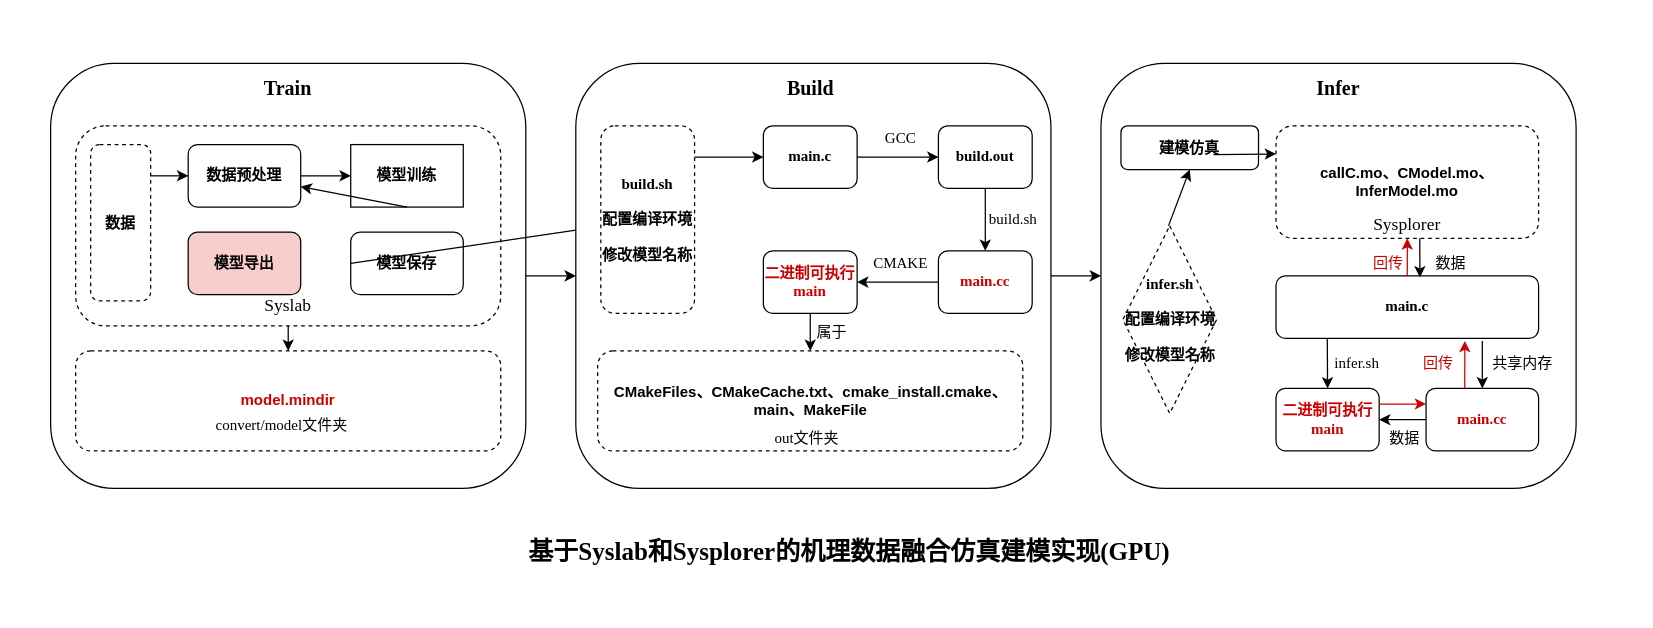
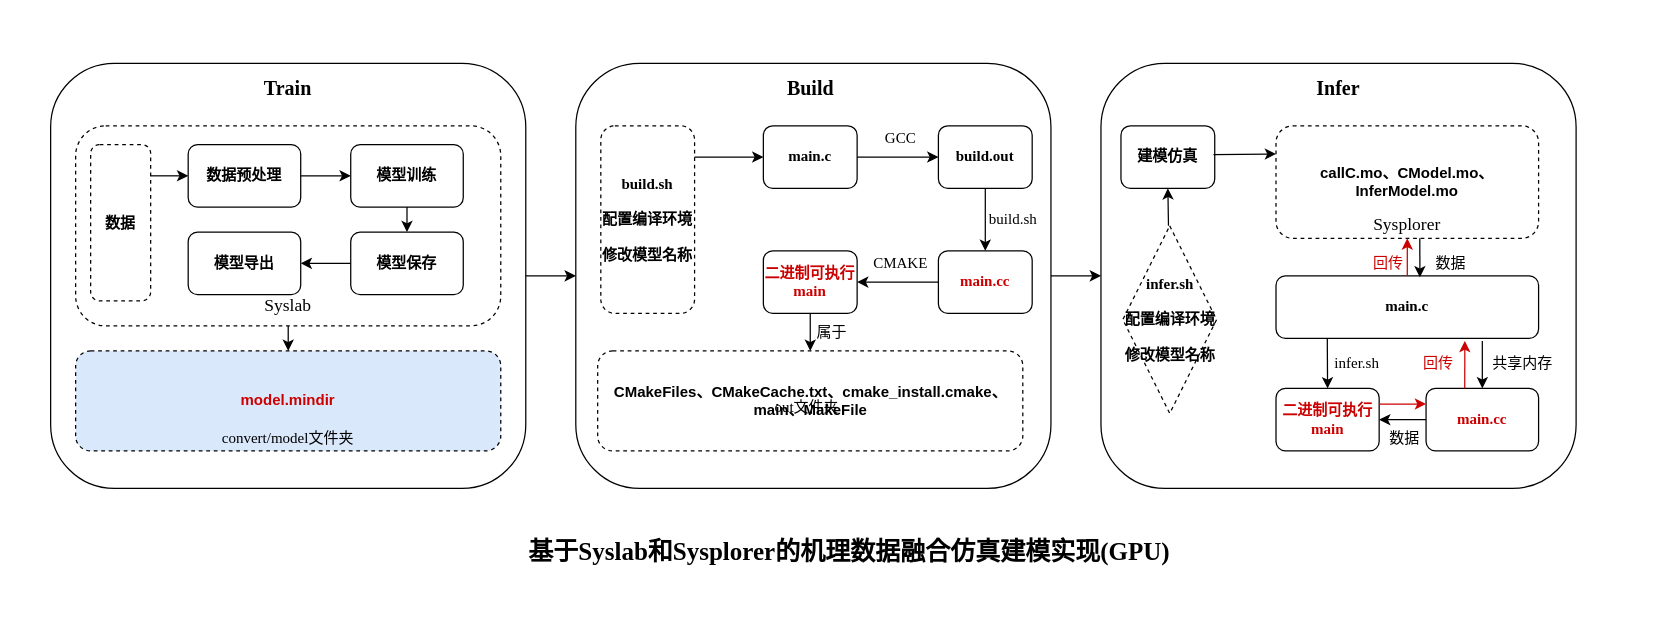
- <mxCell id="16" value="&lt;font face=&quot;Times New Roman&quot;&gt;&lt;b&gt;建模仿真&lt;/b&gt;&lt;/font&gt;" style="rounded=1;whiteSpace=wrap;html=1;" parent="4" vertex="1"><mxGeometry x="16" y="50" width="110" height="35" as="geometry" /></mxCell>
+ <mxCell id="16" value="&lt;font face=&quot;Times New Roman&quot;&gt;&lt;b&gt;建模仿真&lt;/b&gt;&lt;/font&gt;" style="rounded=1;whiteSpace=wrap;html=1;" parent="4" vertex="1"><mxGeometry x="16" y="50" width="75" height="50" as="geometry" /></mxCell>
- <mxCell id="37" value="&lt;font face=&quot;Times New Roman&quot;&gt;&lt;b&gt;模型训练&lt;/b&gt;&lt;/font&gt;" style="whiteSpace=wrap;html=1;rounded=0;" parent="29" vertex="1"><mxGeometry x="240" y="65" width="90" height="50" as="geometry" /></mxCell>
+ <mxCell id="37" value="&lt;font face=&quot;Times New Roman&quot;&gt;&lt;b&gt;模型训练&lt;/b&gt;&lt;/font&gt;" style="rounded=1;whiteSpace=wrap;html=1;" parent="29" vertex="1"><mxGeometry x="240" y="65" width="90" height="50" as="geometry" /></mxCell>
- <mxCell id="42" value="" style="endArrow=classic;html=1;strokeColor=#000000;exitX=0.5;exitY=1;exitDx=0;exitDy=0;" parent="29" source="37" target="36" edge="1"><mxGeometry width="50" height="50" relative="1" as="geometry"><mxPoint x="265" y="120" as="sourcePoint" /><mxPoint x="320" y="70" as="targetPoint" /></mxGeometry></mxCell>
+ <mxCell id="42" value="" style="endArrow=classic;html=1;strokeColor=#000000;entryX=0.5;entryY=0;entryDx=0;entryDy=0;exitX=0.5;exitY=1;exitDx=0;exitDy=0;" parent="29" source="37" target="38" edge="1"><mxGeometry width="50" height="50" relative="1" as="geometry"><mxPoint x="265" y="120" as="sourcePoint" /><mxPoint x="320" y="70" as="targetPoint" /></mxGeometry></mxCell>
- <mxCell id="43" value="" style="endArrow=classic;html=1;strokeColor=#000000;exitX=0;exitY=0.5;exitDx=0;exitDy=0;" parent="29" source="38" target="58" edge="1"><mxGeometry width="50" height="50" relative="1" as="geometry"><mxPoint x="370" y="130" as="sourcePoint" /><mxPoint x="420" y="80" as="targetPoint" /></mxGeometry></mxCell>
+ <mxCell id="43" value="" style="endArrow=classic;html=1;strokeColor=#000000;exitX=0;exitY=0.5;exitDx=0;exitDy=0;entryX=1;entryY=0.5;entryDx=0;entryDy=0;" parent="29" source="38" target="39" edge="1"><mxGeometry width="50" height="50" relative="1" as="geometry"><mxPoint x="370" y="130" as="sourcePoint" /><mxPoint x="420" y="80" as="targetPoint" /></mxGeometry></mxCell>
- <mxCell id="39" value="&lt;font face=&quot;Times New Roman&quot;&gt;&lt;b&gt;模型导出&lt;/b&gt;&lt;/font&gt;" style="rounded=1;whiteSpace=wrap;html=1;fillColor=#f8cecc;" parent="29" vertex="1"><mxGeometry x="110" y="135" width="90" height="50" as="geometry" /></mxCell>
+ <mxCell id="39" value="&lt;font face=&quot;Times New Roman&quot;&gt;&lt;b&gt;模型导出&lt;/b&gt;&lt;/font&gt;" style="rounded=1;whiteSpace=wrap;html=1;" parent="29" vertex="1"><mxGeometry x="110" y="135" width="90" height="50" as="geometry" /></mxCell>
- <mxCell id="32" value="&lt;b&gt;&lt;font color=&quot;#cc0000&quot;&gt;model.mindir&lt;/font&gt;&lt;/b&gt;" style="rounded=1;whiteSpace=wrap;html=1;dashed=1;" parent="29" vertex="1"><mxGeometry x="20" y="230" width="340" height="80" as="geometry" /></mxCell>
+ <mxCell id="32" value="&lt;b&gt;&lt;font color=&quot;#cc0000&quot;&gt;model.mindir&lt;/font&gt;&lt;/b&gt;" style="rounded=1;whiteSpace=wrap;html=1;dashed=1;fillColor=#dae8fc;" parent="29" vertex="1"><mxGeometry x="20" y="230" width="340" height="80" as="geometry" /></mxCell>
- <mxCell id="33" value="&lt;font face=&quot;Times New Roman&quot;&gt;convert/model文件夹&lt;/font&gt;" style="text;html=1;strokeColor=none;fillColor=none;align=center;verticalAlign=middle;whiteSpace=wrap;rounded=0;" parent="29" vertex="1"><mxGeometry x="125" y="280" width="120" height="20" as="geometry" /></mxCell>
+ <mxCell id="33" value="&lt;font face=&quot;Times New Roman&quot;&gt;convert/model文件夹&lt;/font&gt;" style="text;html=1;strokeColor=none;fillColor=none;align=center;verticalAlign=middle;whiteSpace=wrap;rounded=0;" parent="29" vertex="1"><mxGeometry x="130" y="290" width="120" height="20" as="geometry" /></mxCell>
- <mxCell id="63" value="&lt;font style=&quot;font-size: 12px&quot; face=&quot;Times New Roman&quot;&gt;out文件夹&lt;/font&gt;" style="text;html=1;strokeColor=none;fillColor=none;align=center;verticalAlign=middle;whiteSpace=wrap;rounded=0;" parent="47" vertex="1"><mxGeometry x="150" y="290" width="70" height="20" as="geometry" /></mxCell>
+ <mxCell id="63" value="&lt;font style=&quot;font-size: 12px&quot; face=&quot;Times New Roman&quot;&gt;out文件夹&lt;/font&gt;" style="text;html=1;strokeColor=none;fillColor=none;align=center;verticalAlign=middle;whiteSpace=wrap;rounded=0;" parent="47" vertex="1"><mxGeometry x="150" y="265" width="70" height="20" as="geometry" /></mxCell>
